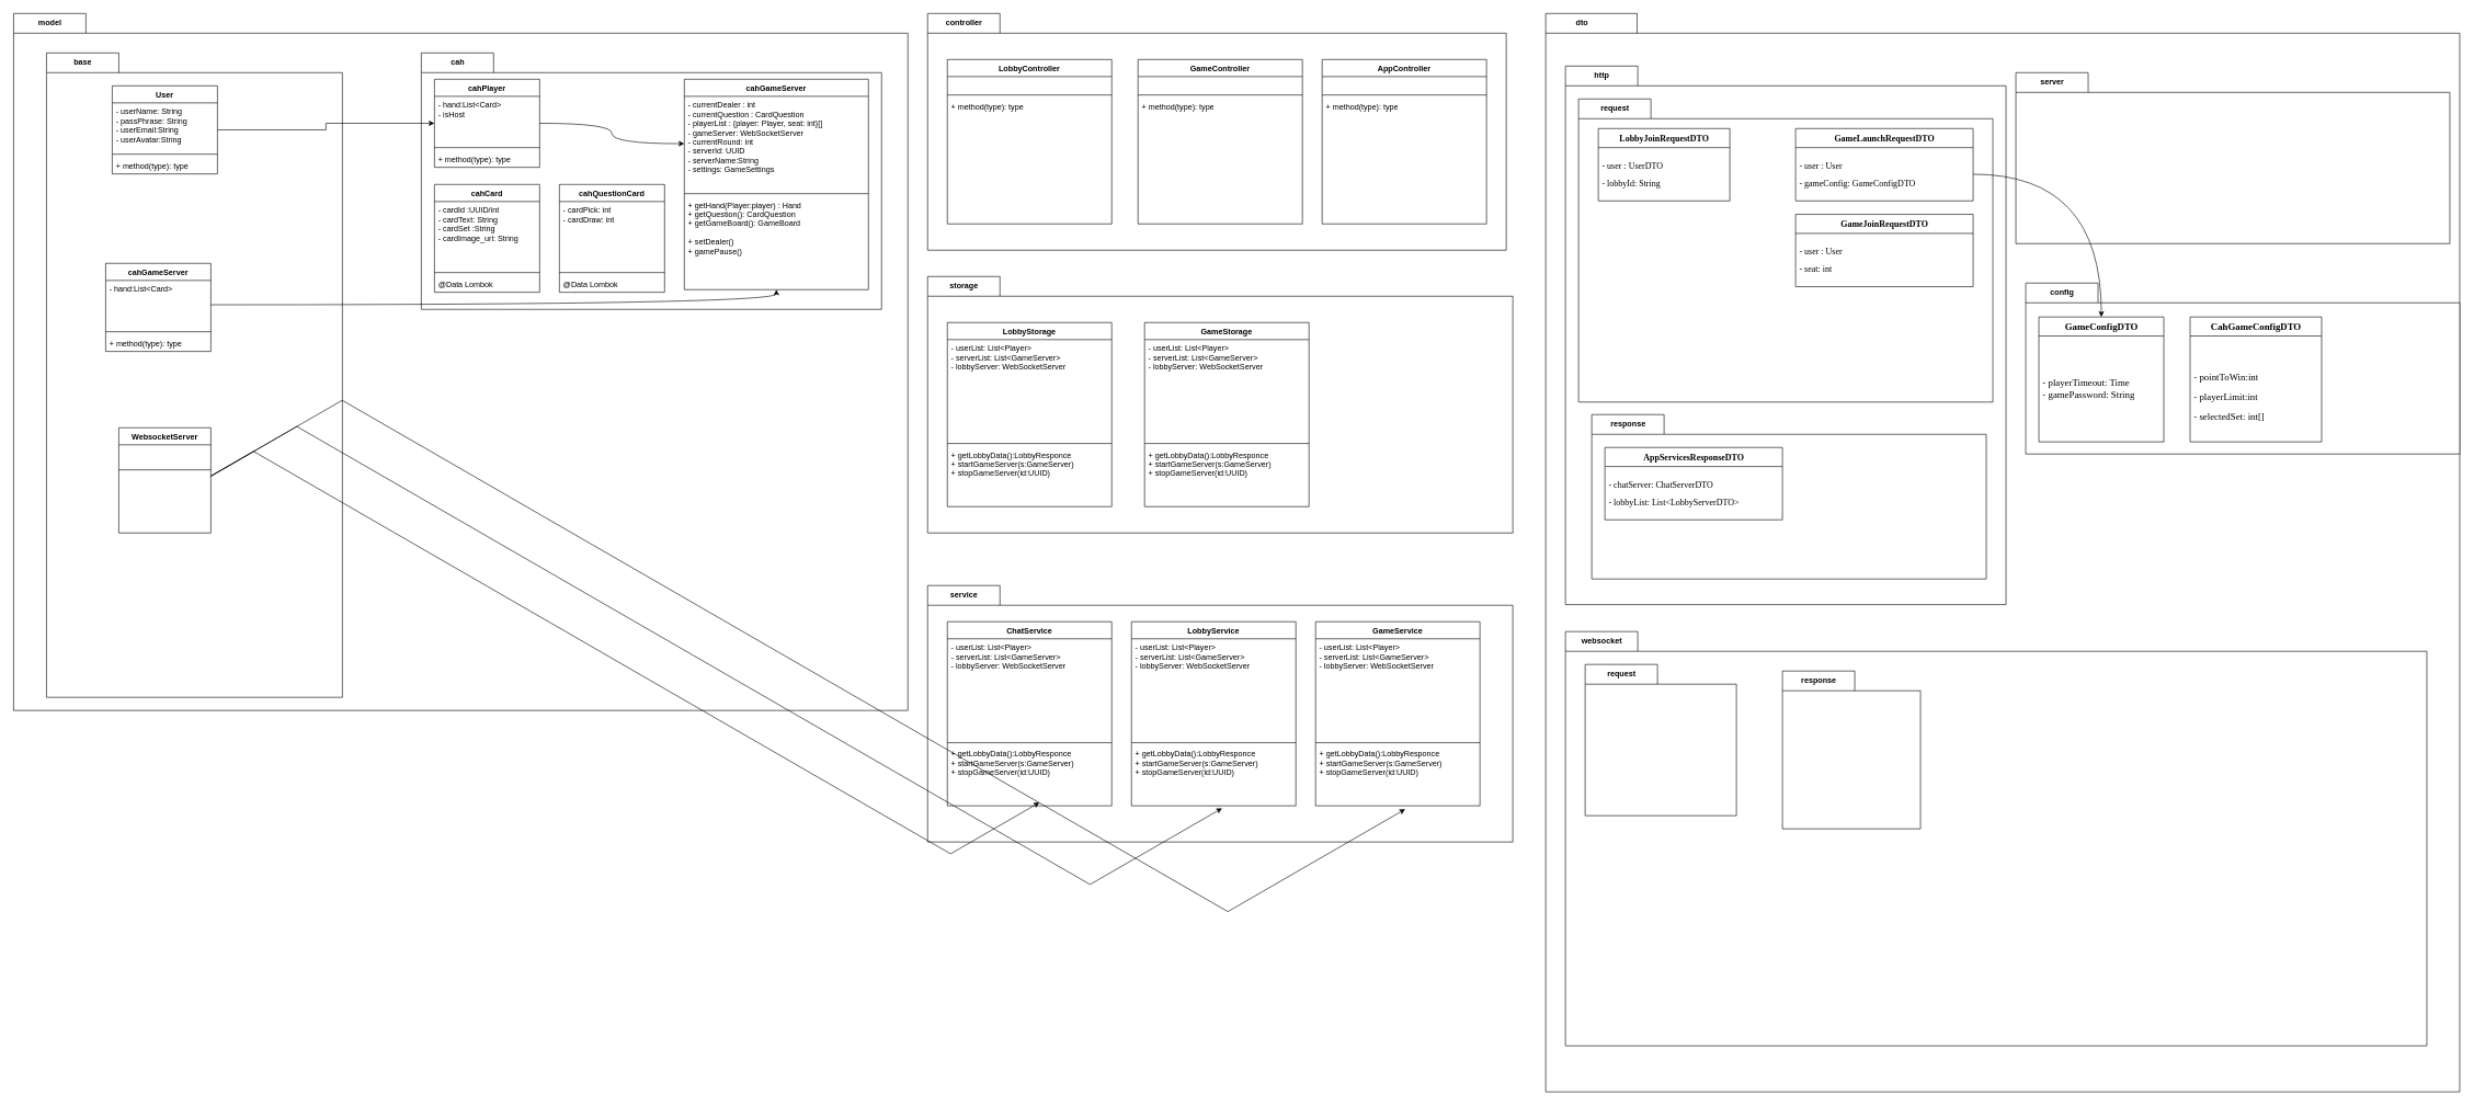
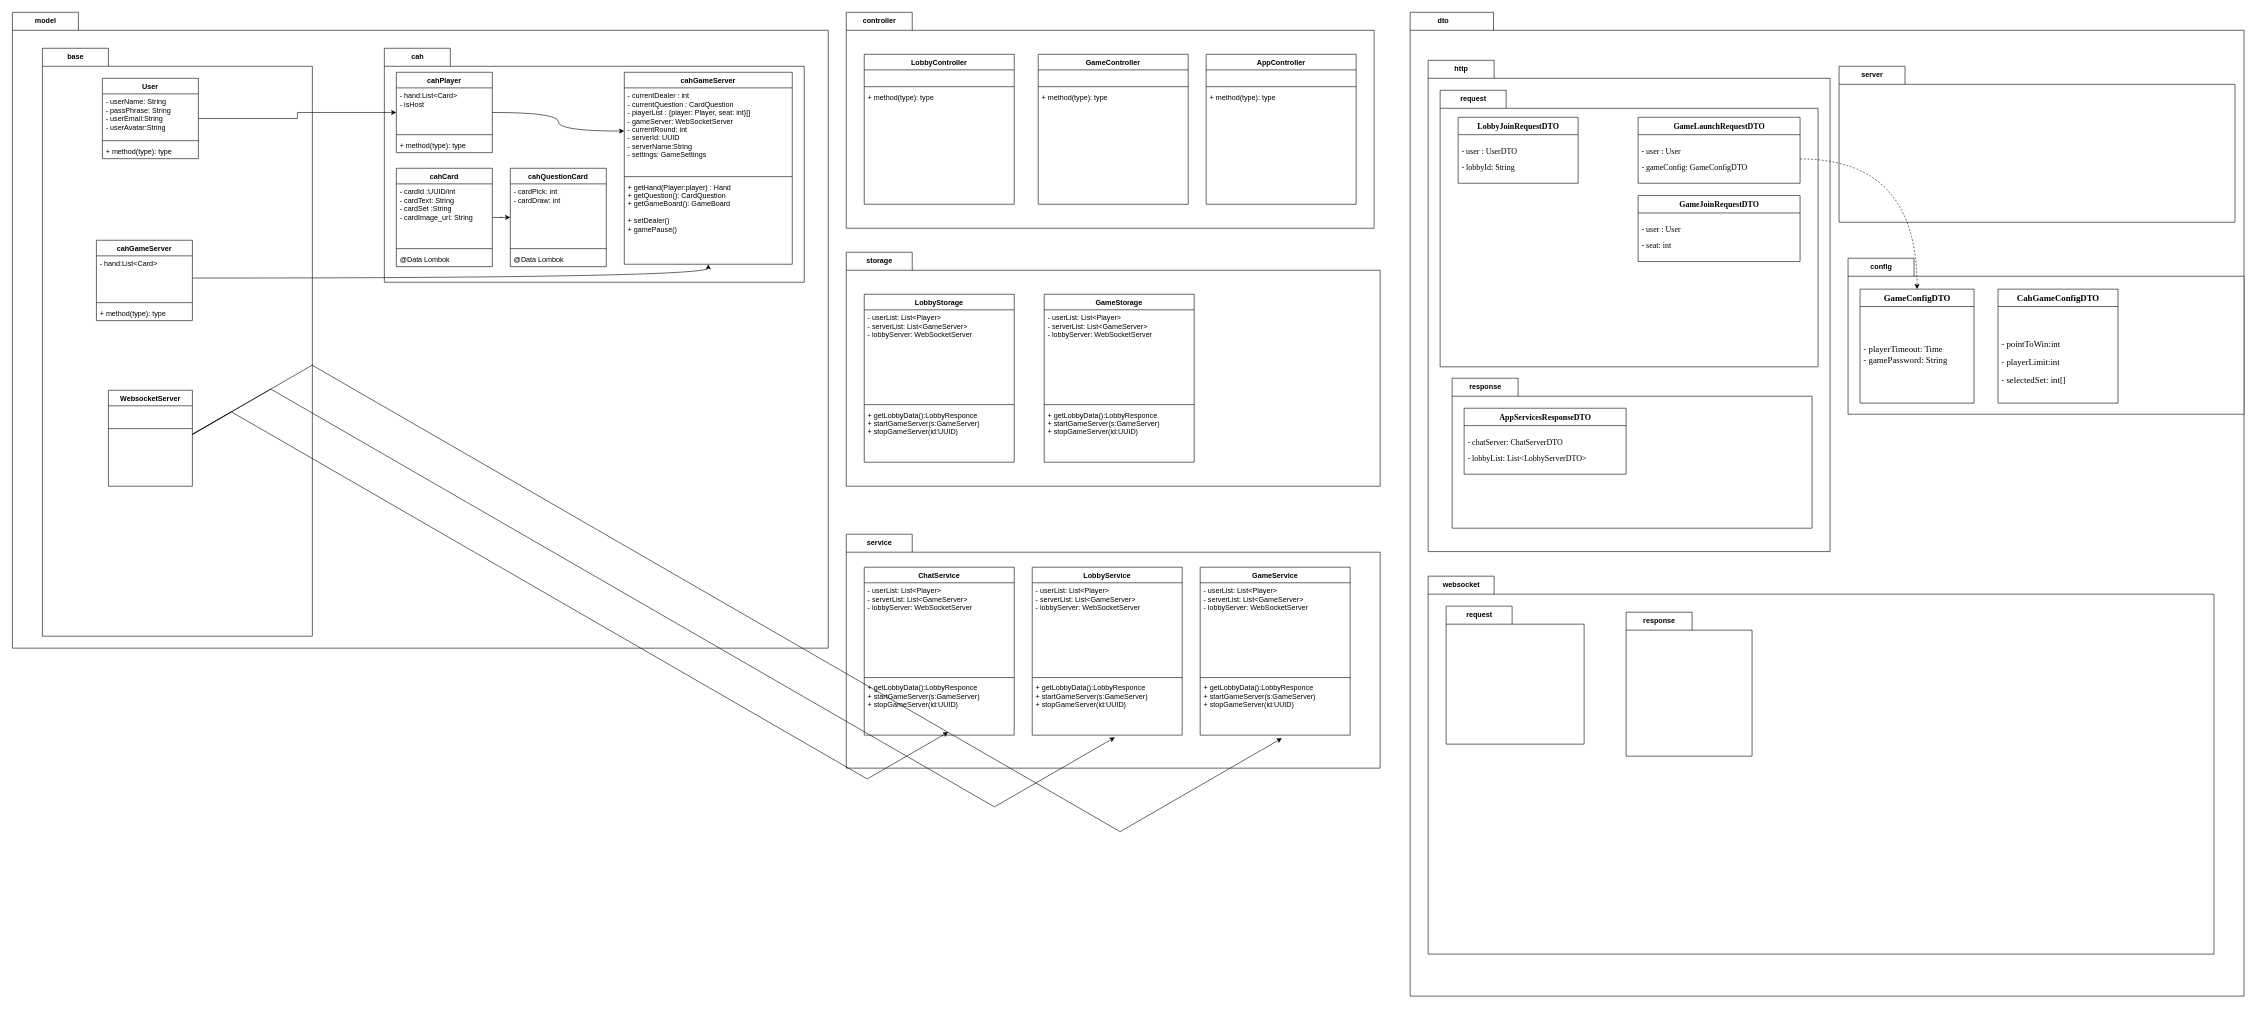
- <mxCell id="89" style="rounded=0;orthogonalLoop=1;jettySize=auto;html=1;entryX=0.5;entryY=0;entryDx=0;entryDy=0;edgeStyle=orthogonalEdgeStyle;curved=1;fontColor=#000000;" parent="68" source="83" target="74" edge="1"><mxGeometry relative="1" as="geometry" /></mxCell>
+ <mxCell id="89" style="rounded=0;orthogonalLoop=1;jettySize=auto;html=1;entryX=0.5;entryY=0;entryDx=0;entryDy=0;edgeStyle=orthogonalEdgeStyle;curved=1;fontColor=#000000;dashed=1;" parent="68" source="83" target="74" edge="1"><mxGeometry relative="1" as="geometry" /></mxCell>
+ <mxCell id="22" value="" style="edgeStyle=orthogonalEdgeStyle;curved=1;orthogonalLoop=1;jettySize=auto;html=1;fontColor=#000000;" parent="16" source="23" target="31" edge="1"><mxGeometry relative="1" as="geometry" /></mxCell>
